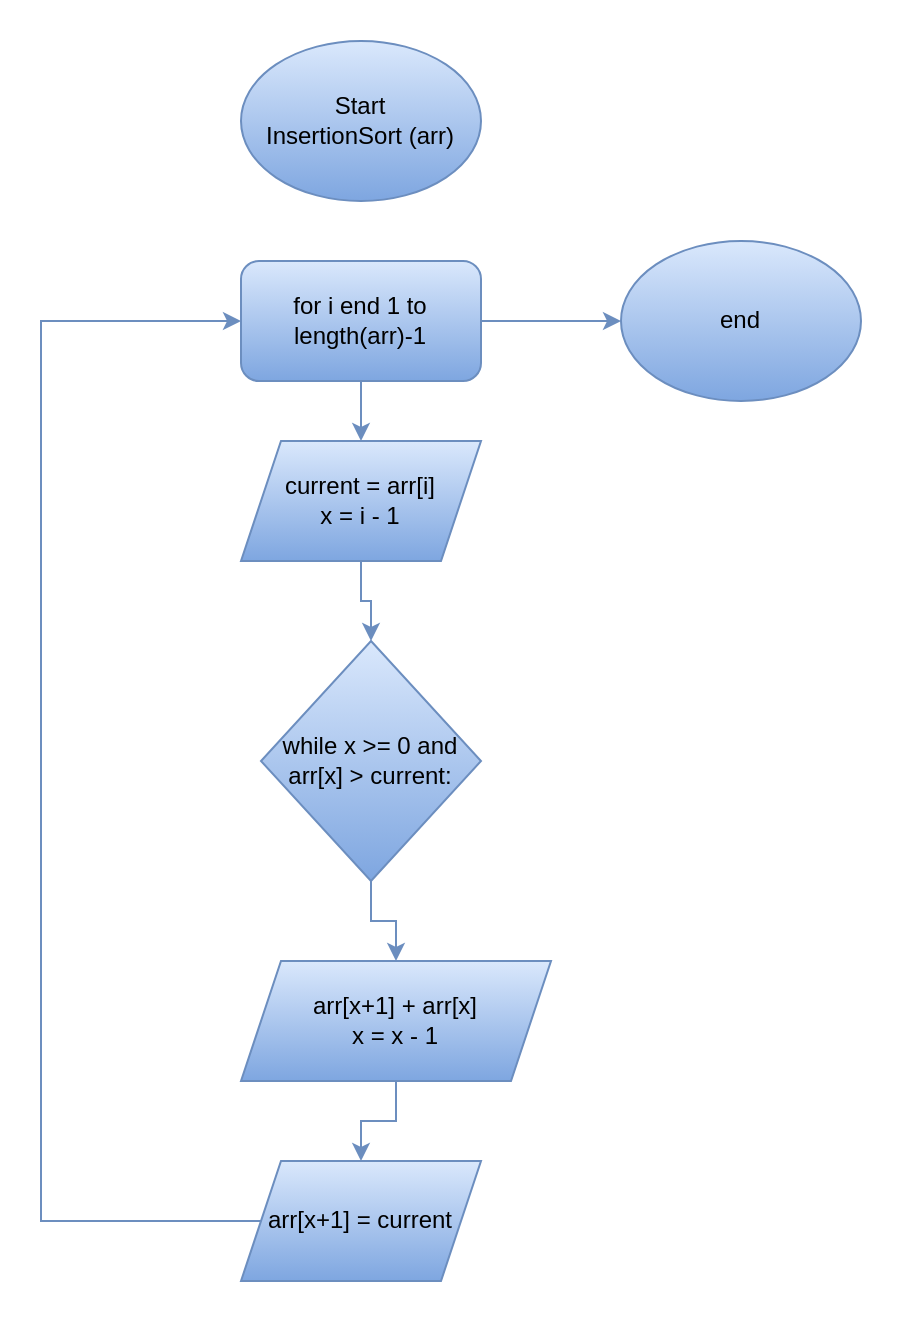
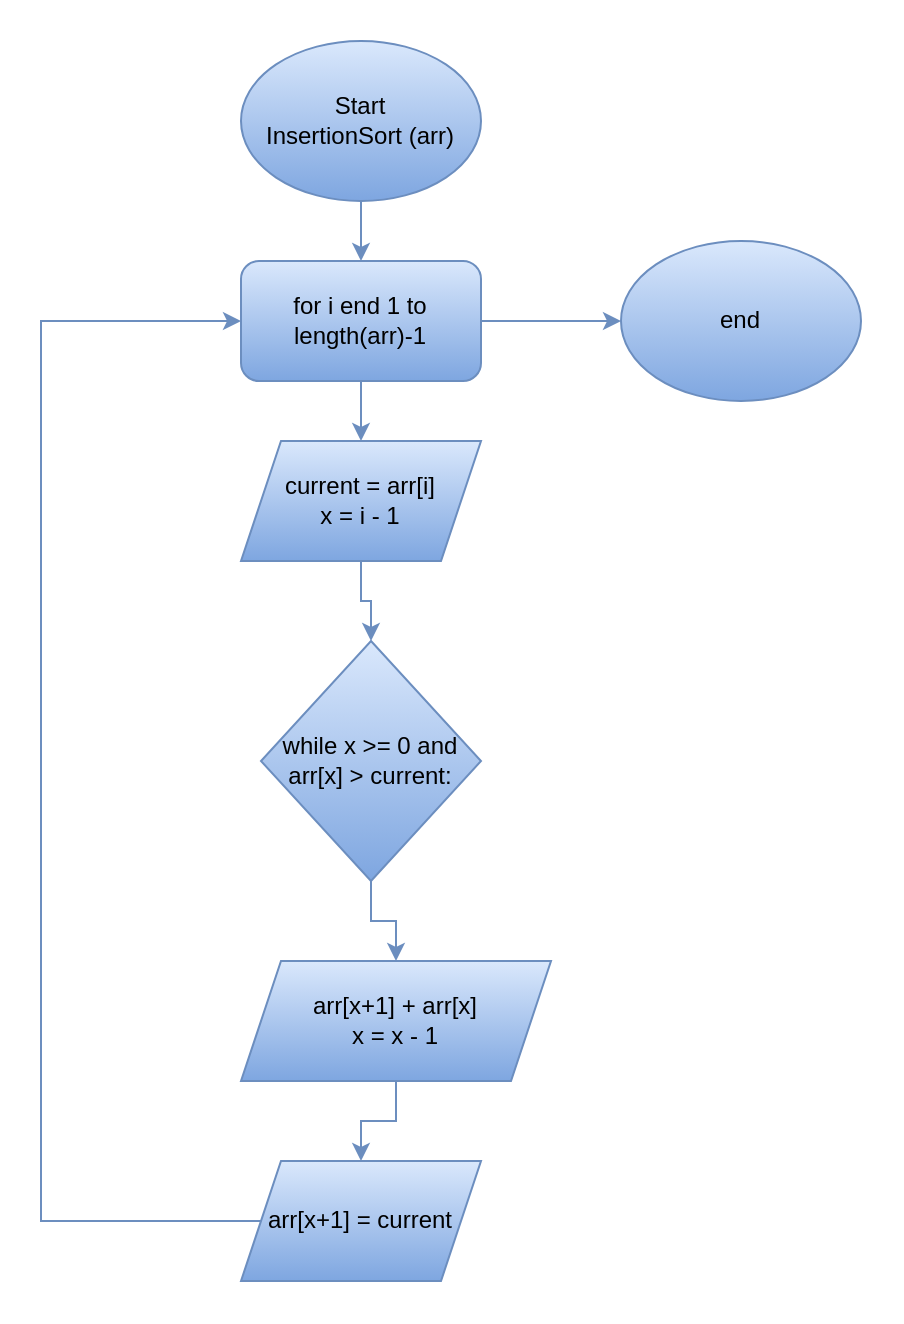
+ <mxCell id="2" value="" style="edgeStyle=orthogonalEdgeStyle;rounded=0;orthogonalLoop=1;jettySize=auto;html=1;fillColor=#dae8fc;gradientColor=#7ea6e0;strokeColor=#6c8ebf;" edge="1" parent="1" source="3" target="6"><mxGeometry relative="1" as="geometry" /></mxCell>
